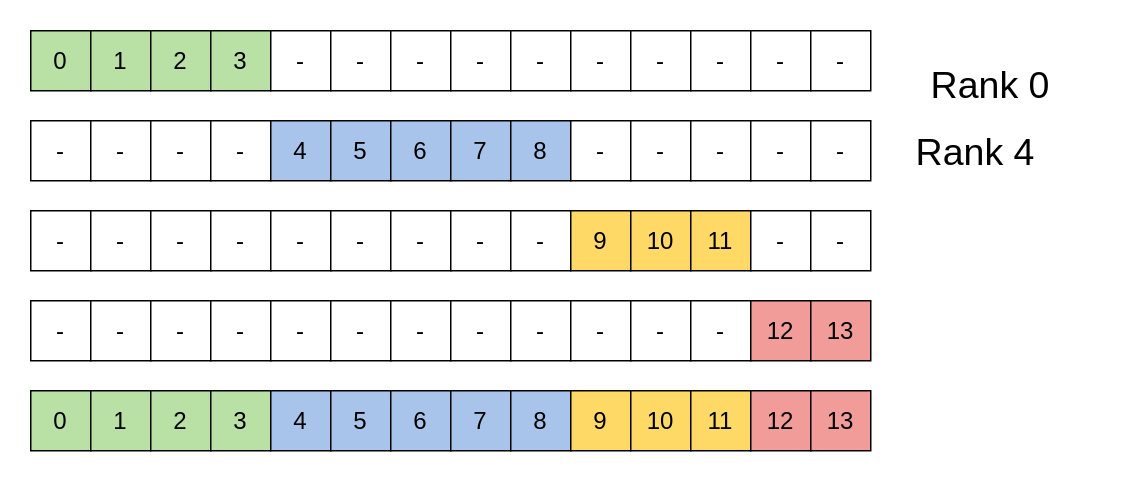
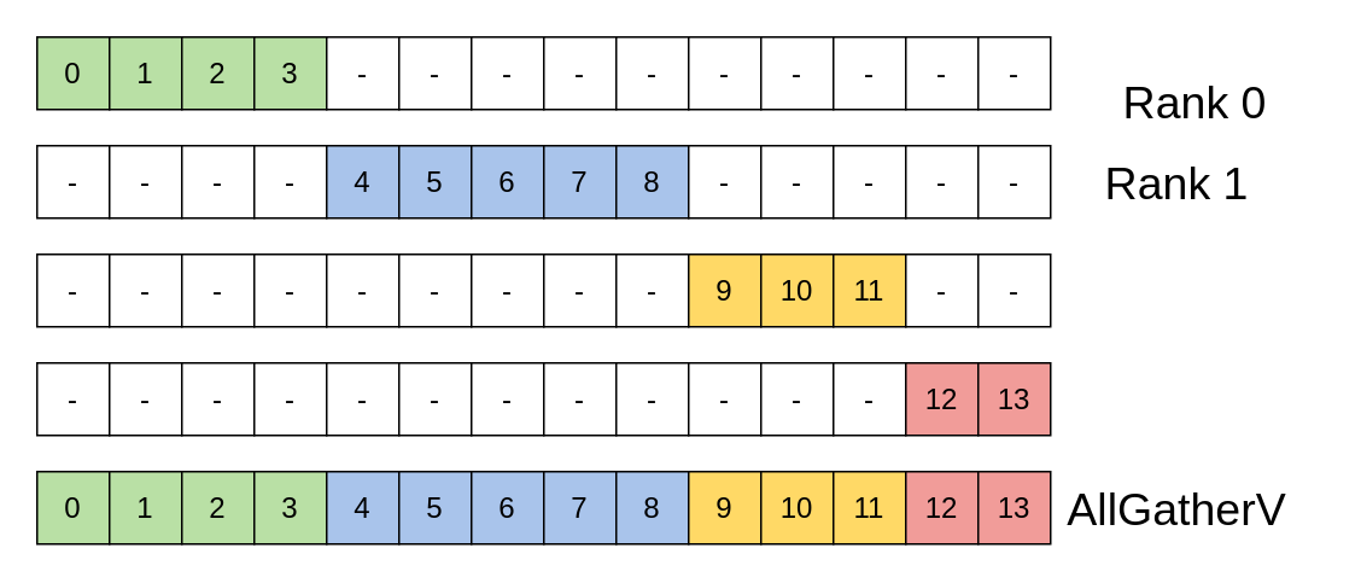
- <mxCell id="73" value="Rank 4" style="text;html=1;strokeColor=none;fillColor=none;align=center;verticalAlign=middle;whiteSpace=wrap;rounded=0;fontSize=25;fontColor=#000000;" vertex="1" parent="1"><mxGeometry x="580" y="85" width="140" height="30" as="geometry" /></mxCell>
+ <mxCell id="73" value="Rank 1" style="text;html=1;strokeColor=none;fillColor=none;align=center;verticalAlign=middle;whiteSpace=wrap;rounded=0;fontSize=25;fontColor=#000000;" vertex="1" parent="1"><mxGeometry x="580" y="85" width="140" height="30" as="geometry" /></mxCell>
+ <mxCell id="74" value="AllGatherV" style="text;html=1;strokeColor=none;fillColor=none;align=center;verticalAlign=middle;whiteSpace=wrap;rounded=0;fontSize=25;fontColor=#000000;" vertex="1" parent="1"><mxGeometry x="580" y="265" width="140" height="30" as="geometry" /></mxCell>
